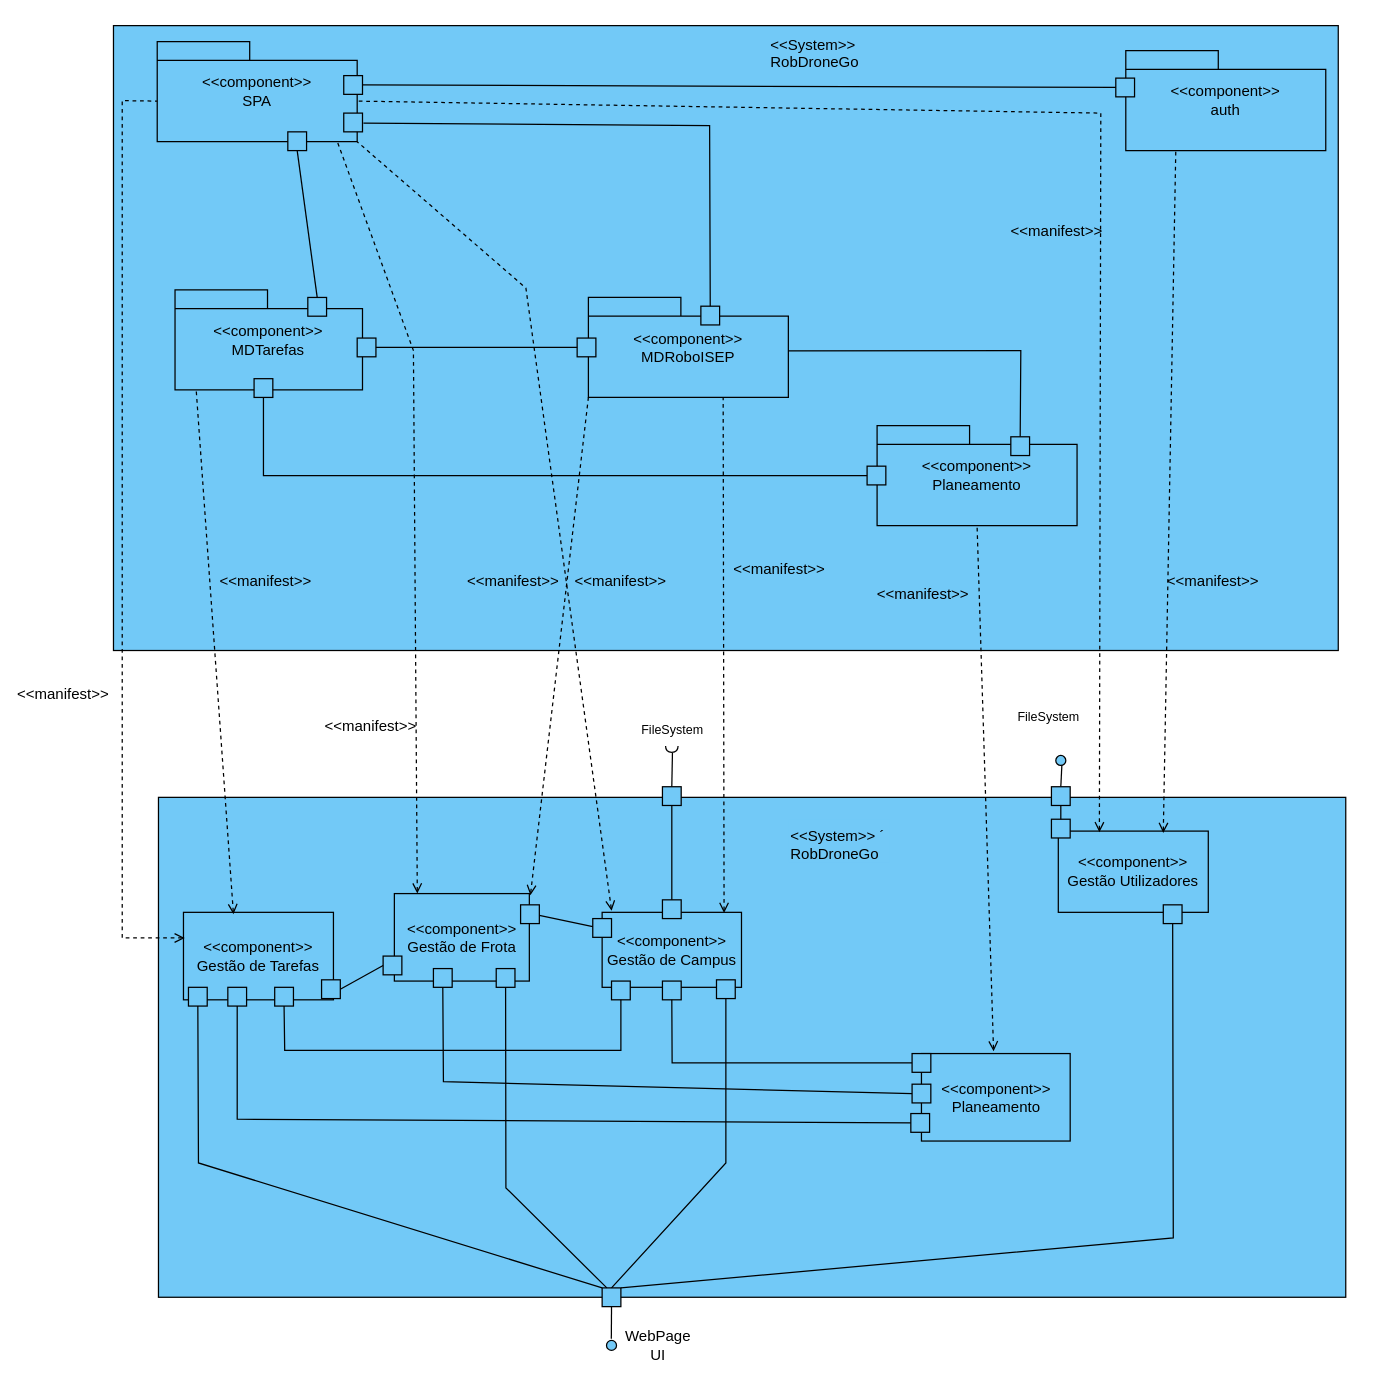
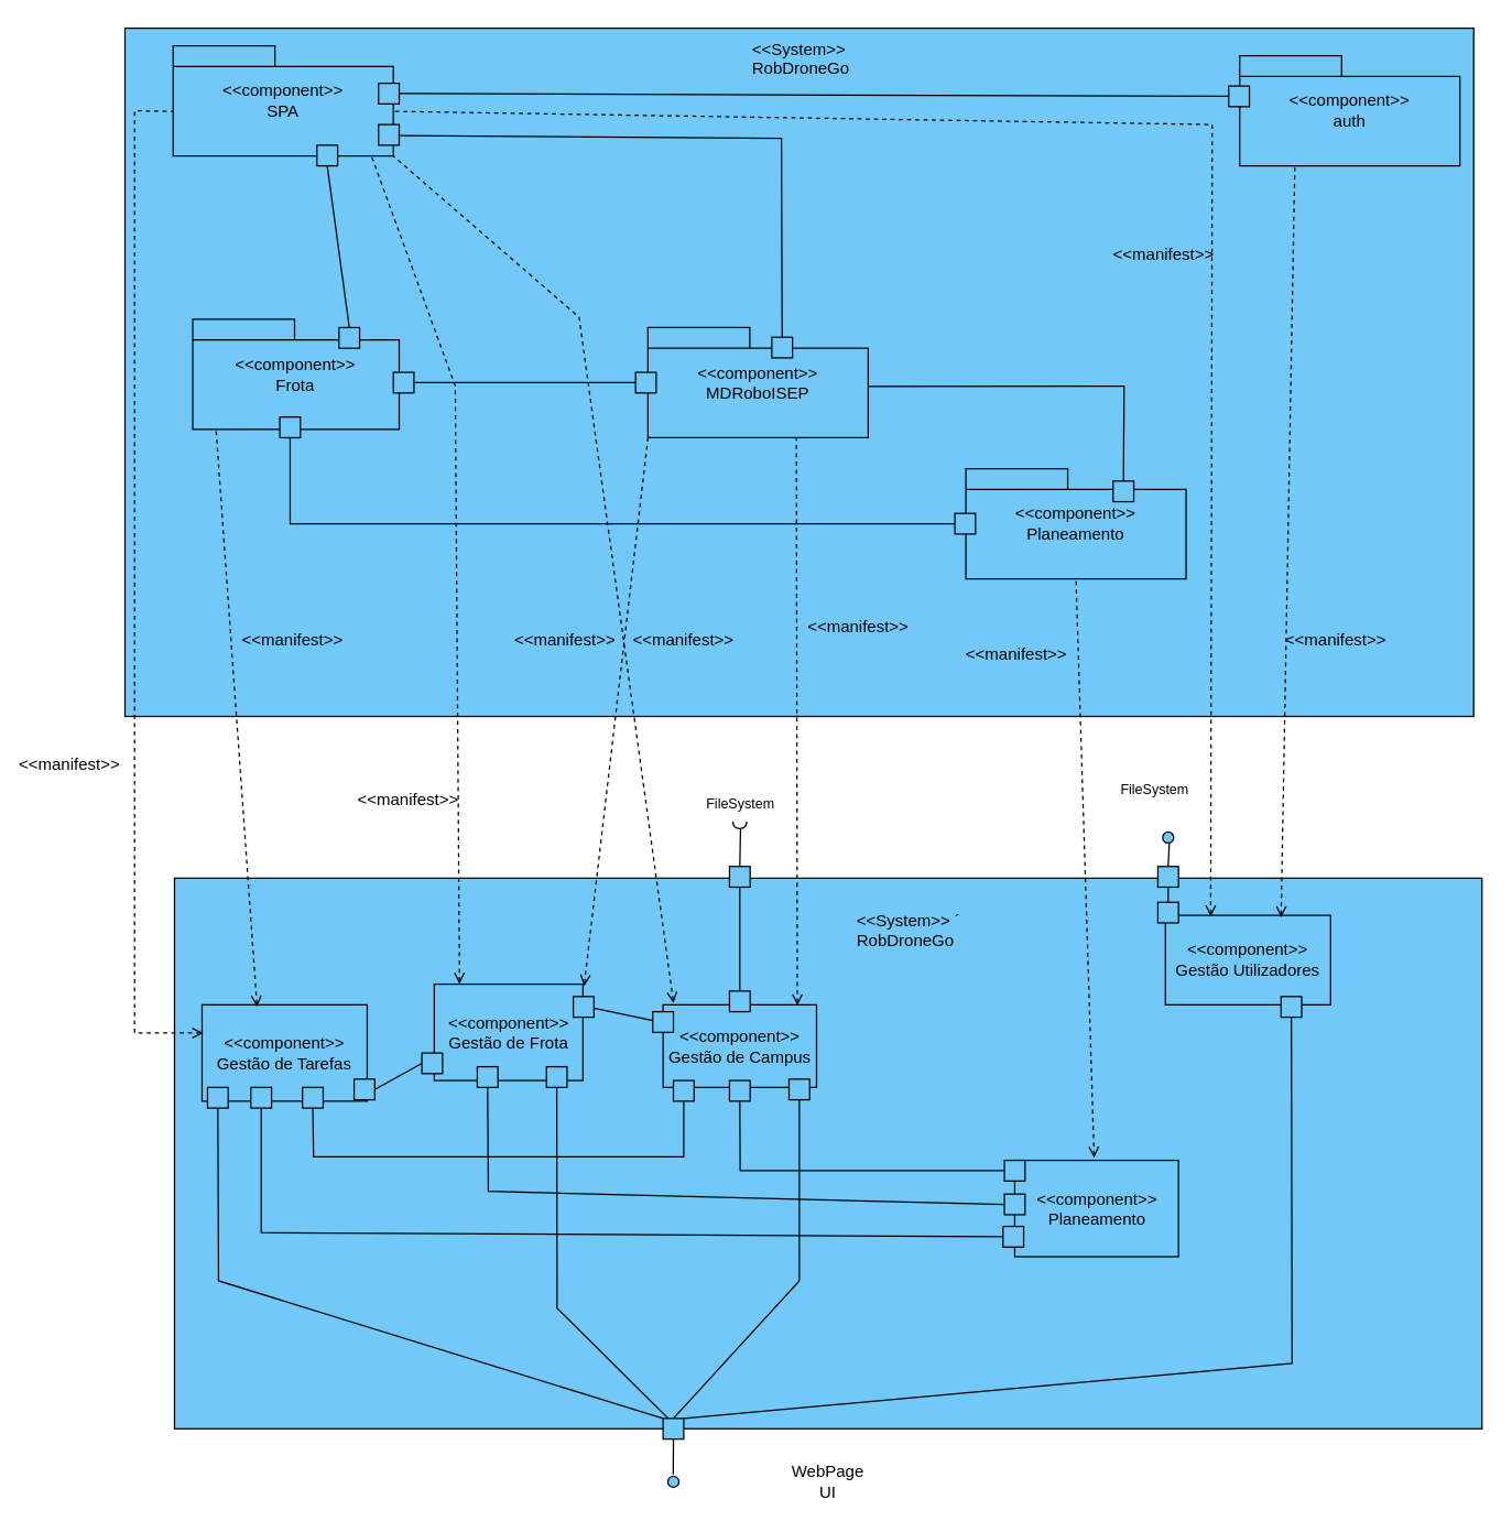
- <mxCell id="3" value="&lt;span style=&quot;color: rgb(0, 0, 0); font-family: Helvetica; font-size: 12px; font-style: normal; font-variant-ligatures: normal; font-variant-caps: normal; font-weight: 400; letter-spacing: normal; orphans: 2; text-align: center; text-indent: 0px; text-transform: none; widows: 2; word-spacing: 0px; -webkit-text-stroke-width: 0px; text-decoration-thickness: initial; text-decoration-style: initial; text-decoration-color: initial; float: none; display: inline !important;&quot;&gt;&amp;lt;&amp;lt;System&amp;gt;&amp;gt; &lt;br&gt;RobDroneGo&lt;/span&gt;" style="text;whiteSpace=wrap;html=1;" parent="1" vertex="1"><mxGeometry x="614.25" y="22" width="77.5" height="40" as="geometry" /></mxCell>
+ <mxCell id="3" value="&lt;span style=&quot;color: rgb(0, 0, 0); font-family: Helvetica; font-size: 12px; font-style: normal; font-variant-ligatures: normal; font-variant-caps: normal; font-weight: 400; letter-spacing: normal; orphans: 2; text-align: center; text-indent: 0px; text-transform: none; widows: 2; word-spacing: 0px; -webkit-text-stroke-width: 0px; text-decoration-thickness: initial; text-decoration-style: initial; text-decoration-color: initial; float: none; display: inline !important;&quot;&gt;&amp;lt;&amp;lt;System&amp;gt;&amp;gt; &lt;br&gt;RobDroneGo&lt;/span&gt;" style="text;whiteSpace=wrap;html=1;" parent="1" vertex="1"><mxGeometry x="544.25" y="22" width="77.5" height="40" as="geometry" /></mxCell>
- <mxCell id="15" value="&amp;lt;&amp;lt;component&amp;gt;&amp;gt; &lt;br&gt;MDTarefas" style="shape=folder;tabWidth=74;tabHeight=15;tabPosition=left;strokeWidth=1;html=1;whiteSpace=wrap;align=center;fillColor=#72C9F7;" parent="1" vertex="1"><mxGeometry x="139.25" y="231.5" width="150" height="80" as="geometry" /></mxCell>
+ <mxCell id="15" value="&amp;lt;&amp;lt;component&amp;gt;&amp;gt; &lt;br&gt;Frota" style="shape=folder;tabWidth=74;tabHeight=15;tabPosition=left;strokeWidth=1;html=1;whiteSpace=wrap;align=center;fillColor=#72C9F7;" parent="1" vertex="1"><mxGeometry x="139.25" y="231.5" width="150" height="80" as="geometry" /></mxCell>
- <mxCell id="5" value="&lt;span style=&quot;font-family: Helvetica; font-size: 12px; font-style: normal; font-variant-ligatures: normal; font-variant-caps: normal; font-weight: 400; letter-spacing: normal; orphans: 2; text-align: center; text-indent: 0px; text-transform: none; widows: 2; word-spacing: 0px; -webkit-text-stroke-width: 0px; text-decoration-thickness: initial; text-decoration-style: initial; text-decoration-color: initial; float: none; display: inline !important;&quot;&gt;&amp;lt;&amp;lt;System&amp;gt;&amp;gt; ´&lt;br&gt;RobDroneGo&lt;/span&gt;" style="text;whiteSpace=wrap;html=1;fillColor=#72C9F7;" parent="1" vertex="1"><mxGeometry x="630" y="655" width="81" height="35" as="geometry" /></mxCell>
+ <mxCell id="5" value="&lt;span style=&quot;font-family: Helvetica; font-size: 12px; font-style: normal; font-variant-ligatures: normal; font-variant-caps: normal; font-weight: 400; letter-spacing: normal; orphans: 2; text-align: center; text-indent: 0px; text-transform: none; widows: 2; word-spacing: 0px; -webkit-text-stroke-width: 0px; text-decoration-thickness: initial; text-decoration-style: initial; text-decoration-color: initial; float: none; display: inline !important;&quot;&gt;&amp;lt;&amp;lt;System&amp;gt;&amp;gt; ´&lt;br&gt;RobDroneGo&lt;/span&gt;" style="text;whiteSpace=wrap;html=1;fillColor=#72C9F7;" parent="1" vertex="1"><mxGeometry x="620" y="655" width="81" height="35" as="geometry" /></mxCell>
- <mxCell id="52" value="WebPage UI" style="text;strokeColor=none;align=center;fillColor=none;html=1;verticalAlign=middle;whiteSpace=wrap;rounded=0;" parent="1" vertex="1"><mxGeometry x="496" y="1061" width="60" height="30" as="geometry" /></mxCell>
+ <mxCell id="52" value="WebPage UI" style="text;strokeColor=none;align=center;fillColor=none;html=1;verticalAlign=middle;whiteSpace=wrap;rounded=0;" parent="1" vertex="1"><mxGeometry x="571" y="1061" width="60" height="30" as="geometry" /></mxCell>
